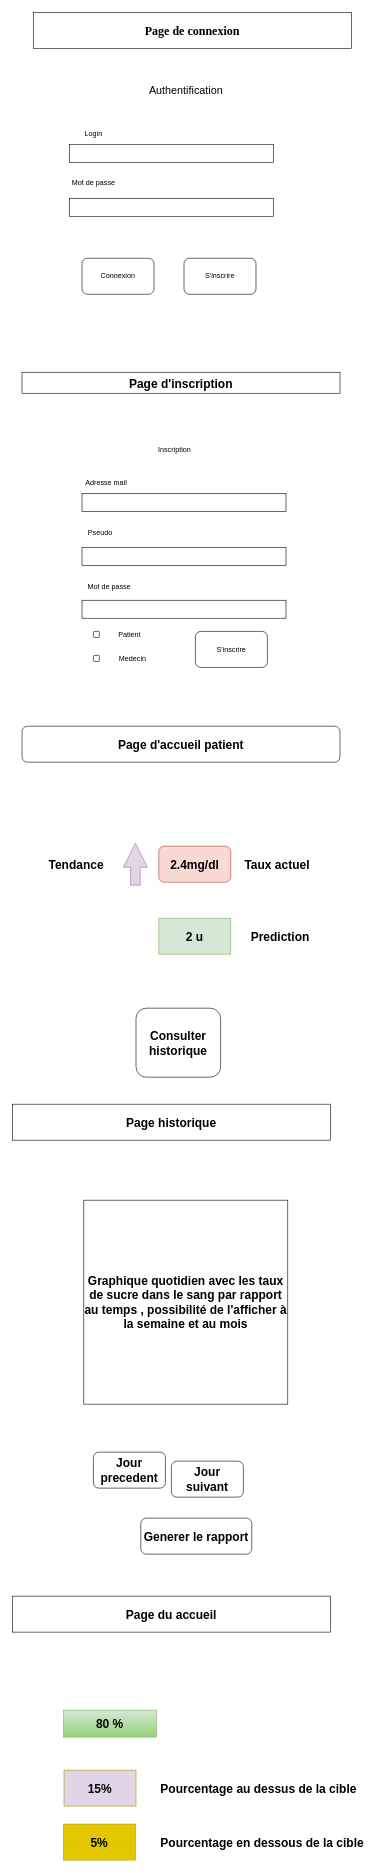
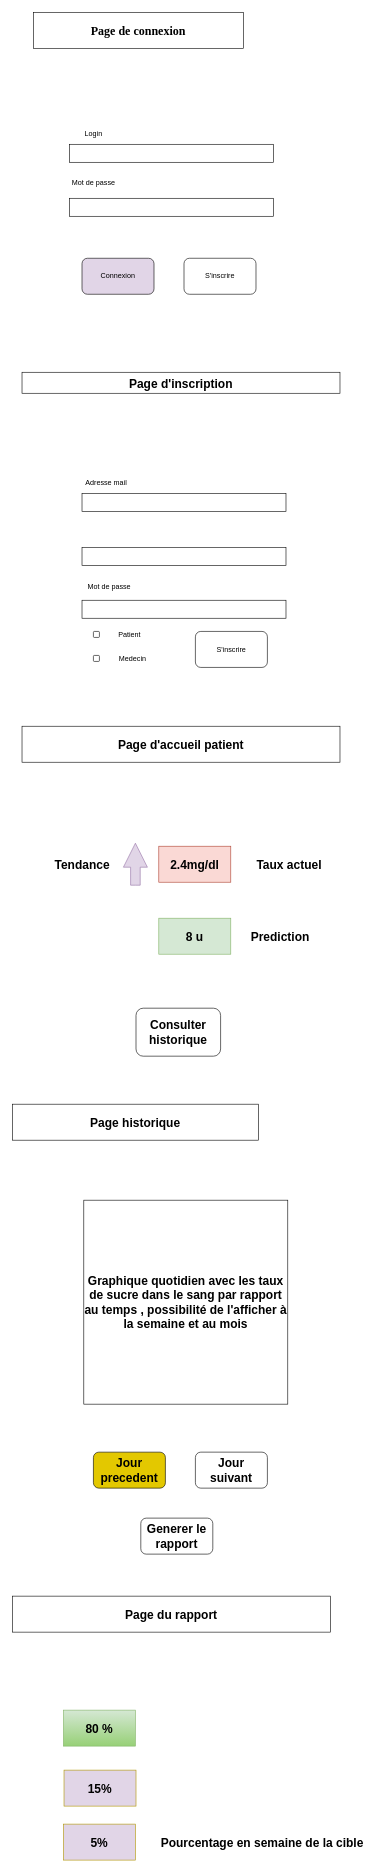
- <mxCell id="2" value="&lt;font style=&quot;font-size: 20px;&quot; face=&quot;Times New Roman&quot;&gt;&lt;b&gt;Page de connexion &lt;br&gt;&lt;/b&gt;&lt;/font&gt;" style="rounded=0;whiteSpace=wrap;html=1;" vertex="1" parent="1"><mxGeometry x="55" y="20" width="530" height="60" as="geometry" /></mxCell>
+ <mxCell id="2" value="&lt;font style=&quot;font-size: 20px;&quot; face=&quot;Times New Roman&quot;&gt;&lt;b&gt;Page de connexion &lt;br&gt;&lt;/b&gt;&lt;/font&gt;" style="rounded=0;whiteSpace=wrap;html=1;" vertex="1" parent="1"><mxGeometry x="55" y="20" width="350" height="60" as="geometry" /></mxCell>
- <mxCell id="3" value="&lt;font style=&quot;font-size: 18px;&quot;&gt;Authentification&lt;/font&gt;" style="text;html=1;align=center;verticalAlign=middle;resizable=0;points=[];autosize=1;strokeColor=none;fillColor=none;" vertex="1" parent="1"><mxGeometry x="234" y="130" width="150" height="40" as="geometry" /></mxCell>
- <mxCell id="8" value="Connexion" style="rounded=1;whiteSpace=wrap;html=1;" vertex="1" parent="1"><mxGeometry x="136" y="430" width="120" height="60" as="geometry" /></mxCell>
+ <mxCell id="8" value="Connexion" style="rounded=1;whiteSpace=wrap;html=1;fillColor=#e1d5e7;" vertex="1" parent="1"><mxGeometry x="136" y="430" width="120" height="60" as="geometry" /></mxCell>
- <mxCell id="11" value="Inscription" style="text;html=1;align=center;verticalAlign=middle;resizable=0;points=[];autosize=1;strokeColor=none;fillColor=none;" vertex="1" parent="1"><mxGeometry x="250" y="735" width="80" height="30" as="geometry" /></mxCell>
- <mxCell id="13" value="Pseudo" style="text;html=1;align=center;verticalAlign=middle;resizable=0;points=[];autosize=1;strokeColor=none;fillColor=none;" vertex="1" parent="1"><mxGeometry x="131" y="872" width="70" height="30" as="geometry" /></mxCell>
- <mxCell id="23" value="&lt;font style=&quot;font-size: 20px;&quot;&gt;&lt;b&gt;Page d'accueil patient &lt;/b&gt;&lt;br&gt;&lt;/font&gt;" style="whiteSpace=wrap;html=1;rounded=1;" vertex="1" parent="1"><mxGeometry x="36" y="1210" width="530" height="60" as="geometry" /></mxCell>
+ <mxCell id="23" value="&lt;font style=&quot;font-size: 20px;&quot;&gt;&lt;b&gt;Page d'accueil patient &lt;/b&gt;&lt;br&gt;&lt;/font&gt;" style="rounded=0;whiteSpace=wrap;html=1;" vertex="1" parent="1"><mxGeometry x="36" y="1210" width="530" height="60" as="geometry" /></mxCell>
- <mxCell id="27" value="&lt;font style=&quot;font-size: 20px;&quot;&gt;&lt;b&gt;Tendance&lt;/b&gt;&lt;/font&gt;" style="text;html=1;align=center;verticalAlign=middle;resizable=0;points=[];autosize=1;strokeColor=none;fillColor=none;" vertex="1" parent="1"><mxGeometry x="66" y="1420" width="120" height="40" as="geometry" /></mxCell>
+ <mxCell id="27" value="&lt;font style=&quot;font-size: 20px;&quot;&gt;&lt;b&gt;Tendance&lt;/b&gt;&lt;/font&gt;" style="text;html=1;align=center;verticalAlign=middle;resizable=0;points=[];autosize=1;strokeColor=none;fillColor=none;" vertex="1" parent="1"><mxGeometry x="76" y="1420" width="120" height="40" as="geometry" /></mxCell>
- <mxCell id="24" value="&lt;font size=&quot;1&quot;&gt;&lt;b style=&quot;font-size: 20px;&quot;&gt;2.4mg/dl&lt;/b&gt;&lt;/font&gt;" style="whiteSpace=wrap;html=1;fillColor=#fad9d5;strokeColor=#ae4132;rounded=1;" vertex="1" parent="1"><mxGeometry x="264" y="1410" width="120" height="60" as="geometry" /></mxCell>
+ <mxCell id="24" value="&lt;font size=&quot;1&quot;&gt;&lt;b style=&quot;font-size: 20px;&quot;&gt;2.4mg/dl&lt;/b&gt;&lt;/font&gt;" style="whiteSpace=wrap;html=1;fillColor=#fad9d5;strokeColor=#ae4132;" vertex="1" parent="1"><mxGeometry x="264" y="1410" width="120" height="60" as="geometry" /></mxCell>
- <mxCell id="25" value="&lt;div style=&quot;font-size: 13px;&quot;&gt;&lt;font style=&quot;font-size: 20px;&quot;&gt;&lt;b&gt;Taux actuel&lt;/b&gt;&lt;/font&gt;&lt;/div&gt;" style="text;html=1;align=center;verticalAlign=middle;resizable=0;points=[];autosize=1;strokeColor=none;fillColor=none;" vertex="1" parent="1"><mxGeometry x="396" y="1420" width="130" height="40" as="geometry" /></mxCell>
+ <mxCell id="25" value="&lt;div style=&quot;font-size: 13px;&quot;&gt;&lt;font style=&quot;font-size: 20px;&quot;&gt;&lt;b&gt;Taux actuel&lt;/b&gt;&lt;/font&gt;&lt;/div&gt;" style="text;html=1;align=center;verticalAlign=middle;resizable=0;points=[];autosize=1;strokeColor=none;fillColor=none;" vertex="1" parent="1"><mxGeometry x="416" y="1420" width="130" height="40" as="geometry" /></mxCell>
- <mxCell id="28" value="&lt;font style=&quot;font-size: 20px;&quot;&gt;&lt;b&gt;2 u&lt;br&gt;&lt;/b&gt;&lt;/font&gt;" style="whiteSpace=wrap;html=1;fillColor=#d5e8d4;strokeColor=#82b366;" vertex="1" parent="1"><mxGeometry x="264" y="1530" width="120" height="60" as="geometry" /></mxCell>
+ <mxCell id="28" value="&lt;font style=&quot;font-size: 20px;&quot;&gt;&lt;b&gt;8 u&lt;br&gt;&lt;/b&gt;&lt;/font&gt;" style="whiteSpace=wrap;html=1;fillColor=#d5e8d4;strokeColor=#82b366;" vertex="1" parent="1"><mxGeometry x="264" y="1530" width="120" height="60" as="geometry" /></mxCell>
- <mxCell id="30" value="&lt;font style=&quot;font-size: 20px;&quot;&gt;&lt;b&gt;Consulter historique&lt;/b&gt;&lt;/font&gt;" style="rounded=1;whiteSpace=wrap;html=1;" vertex="1" parent="1"><mxGeometry x="226" y="1680" width="141" height="115" as="geometry" /></mxCell>
+ <mxCell id="30" value="&lt;font style=&quot;font-size: 20px;&quot;&gt;&lt;b&gt;Consulter historique&lt;/b&gt;&lt;/font&gt;" style="rounded=1;whiteSpace=wrap;html=1;" vertex="1" parent="1"><mxGeometry x="226" y="1680" width="141" height="80" as="geometry" /></mxCell>
- <mxCell id="31" value="&lt;font style=&quot;font-size: 20px;&quot;&gt;&lt;b&gt;Page historique&lt;br&gt;&lt;/b&gt;&lt;/font&gt;" style="rounded=0;whiteSpace=wrap;html=1;" vertex="1" parent="1"><mxGeometry x="20" y="1840" width="530" height="60" as="geometry" /></mxCell>
+ <mxCell id="31" value="&lt;font style=&quot;font-size: 20px;&quot;&gt;&lt;b&gt;Page historique&lt;br&gt;&lt;/b&gt;&lt;/font&gt;" style="rounded=0;whiteSpace=wrap;html=1;" vertex="1" parent="1"><mxGeometry x="20" y="1840" width="410" height="60" as="geometry" /></mxCell>
- <mxCell id="33" value="&lt;font style=&quot;font-size: 20px;&quot;&gt;&lt;b&gt;Jour precedent&lt;/b&gt;&lt;/font&gt;" style="rounded=1;whiteSpace=wrap;html=1;" vertex="1" parent="1"><mxGeometry x="155" y="2420" width="120" height="60" as="geometry" /></mxCell>
+ <mxCell id="33" value="&lt;font style=&quot;font-size: 20px;&quot;&gt;&lt;b&gt;Jour precedent&lt;/b&gt;&lt;/font&gt;" style="rounded=1;whiteSpace=wrap;html=1;fillColor=#e3c800;" vertex="1" parent="1"><mxGeometry x="155" y="2420" width="120" height="60" as="geometry" /></mxCell>
- <mxCell id="34" value="&lt;font style=&quot;font-size: 20px;&quot;&gt;&lt;b&gt;Jour suivant &lt;/b&gt;&lt;/font&gt;" style="rounded=1;whiteSpace=wrap;html=1;" vertex="1" parent="1"><mxGeometry x="285" y="2435" width="120" height="60" as="geometry" /></mxCell>
+ <mxCell id="34" value="&lt;font style=&quot;font-size: 20px;&quot;&gt;&lt;b&gt;Jour suivant &lt;/b&gt;&lt;/font&gt;" style="rounded=1;whiteSpace=wrap;html=1;" vertex="1" parent="1"><mxGeometry x="325" y="2420" width="120" height="60" as="geometry" /></mxCell>
- <mxCell id="35" value="&lt;font style=&quot;font-size: 20px;&quot;&gt;&lt;b&gt;Generer le rapport &lt;/b&gt;&lt;/font&gt;" style="rounded=1;whiteSpace=wrap;html=1;" vertex="1" parent="1"><mxGeometry x="234" y="2530" width="185" height="60" as="geometry" /></mxCell>
+ <mxCell id="35" value="&lt;font style=&quot;font-size: 20px;&quot;&gt;&lt;b&gt;Generer le rapport &lt;/b&gt;&lt;/font&gt;" style="rounded=1;whiteSpace=wrap;html=1;" vertex="1" parent="1"><mxGeometry x="234" y="2530" width="120" height="60" as="geometry" /></mxCell>
- <mxCell id="36" value="&lt;font style=&quot;font-size: 20px;&quot;&gt;&lt;b&gt;Page du accueil&lt;br&gt;&lt;/b&gt;&lt;/font&gt;" style="rounded=0;whiteSpace=wrap;html=1;" vertex="1" parent="1"><mxGeometry x="20" y="2660" width="530" height="60" as="geometry" /></mxCell>
+ <mxCell id="36" value="&lt;font style=&quot;font-size: 20px;&quot;&gt;&lt;b&gt;Page du rapport&lt;br&gt;&lt;/b&gt;&lt;/font&gt;" style="rounded=0;whiteSpace=wrap;html=1;" vertex="1" parent="1"><mxGeometry x="20" y="2660" width="530" height="60" as="geometry" /></mxCell>
- <mxCell id="37" value="&lt;font style=&quot;font-size: 20px;&quot;&gt;&lt;b&gt;80 % &lt;/b&gt;&lt;/font&gt;" style="rounded=0;whiteSpace=wrap;html=1;fillColor=#d5e8d4;strokeColor=#82b366;gradientColor=#97d077;" vertex="1" parent="1"><mxGeometry x="105" y="2850" width="155" height="45" as="geometry" /></mxCell>
+ <mxCell id="37" value="&lt;font style=&quot;font-size: 20px;&quot;&gt;&lt;b&gt;80 % &lt;/b&gt;&lt;/font&gt;" style="rounded=0;whiteSpace=wrap;html=1;fillColor=#d5e8d4;strokeColor=#82b366;gradientColor=#97d077;" vertex="1" parent="1"><mxGeometry x="105" y="2850" width="120" height="60" as="geometry" /></mxCell>
- <mxCell id="40" value="&lt;font style=&quot;font-size: 20px;&quot;&gt;&lt;b&gt;Pourcentage au dessus de la cible &lt;br&gt;&lt;/b&gt;&lt;/font&gt;" style="text;html=1;align=center;verticalAlign=middle;resizable=0;points=[];autosize=1;strokeColor=none;fillColor=none;" vertex="1" parent="1"><mxGeometry x="255" y="2960" width="350" height="40" as="geometry" /></mxCell>
- <mxCell id="38" value="&lt;font style=&quot;font-size: 20px;&quot;&gt;&lt;b&gt;5% &lt;/b&gt;&lt;/font&gt;" style="rounded=0;whiteSpace=wrap;html=1;fillColor=#e3c800;fontColor=#000000;strokeColor=#B09500;" vertex="1" parent="1"><mxGeometry x="105" y="3040" width="120" height="60" as="geometry" /></mxCell>
+ <mxCell id="38" value="&lt;font style=&quot;font-size: 20px;&quot;&gt;&lt;b&gt;5% &lt;/b&gt;&lt;/font&gt;" style="rounded=0;whiteSpace=wrap;html=1;fillColor=#e1d5e7;fontColor=#000000;strokeColor=#B09500;" vertex="1" parent="1"><mxGeometry x="105" y="3040" width="120" height="60" as="geometry" /></mxCell>
- <mxCell id="41" value="&lt;font style=&quot;font-size: 20px;&quot;&gt;&lt;b&gt;Pourcentage en dessous de la cible&lt;/b&gt;&lt;/font&gt;" style="text;html=1;align=center;verticalAlign=middle;resizable=0;points=[];autosize=1;strokeColor=none;fillColor=none;" vertex="1" parent="1"><mxGeometry x="256" y="3050" width="360" height="40" as="geometry" /></mxCell>
+ <mxCell id="41" value="&lt;font style=&quot;font-size: 20px;&quot;&gt;&lt;b&gt;Pourcentage en semaine de la cible&lt;/b&gt;&lt;/font&gt;" style="text;html=1;align=center;verticalAlign=middle;resizable=0;points=[];autosize=1;strokeColor=none;fillColor=none;" vertex="1" parent="1"><mxGeometry x="256" y="3050" width="360" height="40" as="geometry" /></mxCell>
